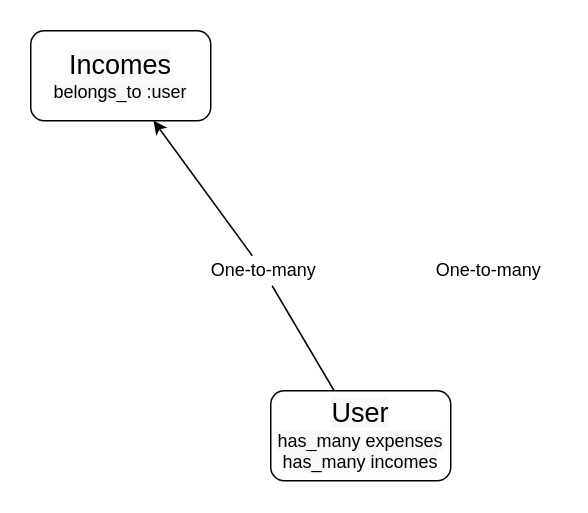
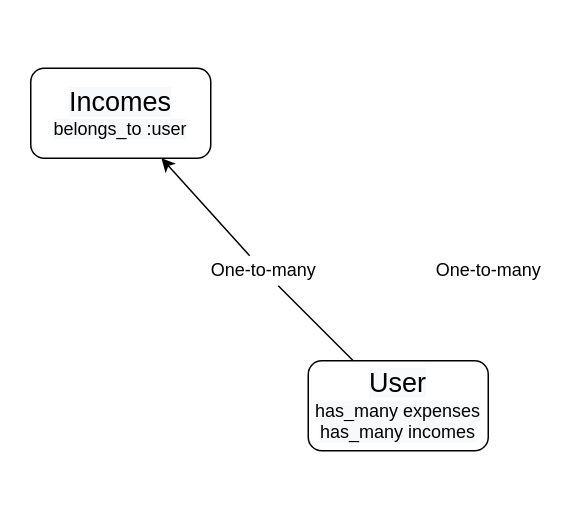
- <mxCell id="4" value="&lt;span style=&quot;color: rgb(0 , 0 , 0) ; background-color: rgb(248 , 249 , 250) ; font-size: 18px&quot;&gt;Incomes&lt;/span&gt;&lt;br style=&quot;color: rgb(0 , 0 , 0) ; background-color: rgb(248 , 249 , 250)&quot;&gt;&lt;font color=&quot;#000000&quot;&gt;&lt;span style=&quot;background-color: rgb(248 , 249 , 250)&quot;&gt;belongs_to :user&lt;/span&gt;&lt;/font&gt;" style="rounded=1;whiteSpace=wrap;html=1;" parent="1" vertex="1"><mxGeometry x="20" y="20" width="120" height="60" as="geometry" /></mxCell>
+ <mxCell id="4" value="&lt;span style=&quot;color: rgb(0 , 0 , 0) ; background-color: rgb(248 , 249 , 250) ; font-size: 18px&quot;&gt;Incomes&lt;/span&gt;&lt;br style=&quot;color: rgb(0 , 0 , 0) ; background-color: rgb(248 , 249 , 250)&quot;&gt;&lt;font color=&quot;#000000&quot;&gt;&lt;span style=&quot;background-color: rgb(248 , 249 , 250)&quot;&gt;belongs_to :user&lt;/span&gt;&lt;/font&gt;" style="rounded=1;whiteSpace=wrap;html=1;" parent="1" vertex="1"><mxGeometry x="20" y="45" width="120" height="60" as="geometry" /></mxCell>
- <mxCell id="3" value="&lt;span style=&quot;color: rgb(0 , 0 , 0) ; background-color: rgb(248 , 249 , 250) ; font-size: 18px&quot;&gt;User&lt;/span&gt;&lt;br style=&quot;color: rgb(0 , 0 , 0) ; background-color: rgb(248 , 249 , 250)&quot;&gt;&lt;font style=&quot;color: rgb(0 , 0 , 0) ; background-color: rgb(248 , 249 , 250)&quot;&gt;has_many expenses&lt;br&gt;&lt;/font&gt;&lt;span style=&quot;color: rgb(0 , 0 , 0) ; background-color: rgb(248 , 249 , 250)&quot;&gt;has_many incomes&lt;/span&gt;" style="rounded=1;whiteSpace=wrap;html=1;" parent="1" vertex="1"><mxGeometry x="180" y="260" width="120" height="60" as="geometry" /></mxCell>
+ <mxCell id="3" value="&lt;span style=&quot;color: rgb(0 , 0 , 0) ; background-color: rgb(248 , 249 , 250) ; font-size: 18px&quot;&gt;User&lt;/span&gt;&lt;br style=&quot;color: rgb(0 , 0 , 0) ; background-color: rgb(248 , 249 , 250)&quot;&gt;&lt;font style=&quot;color: rgb(0 , 0 , 0) ; background-color: rgb(248 , 249 , 250)&quot;&gt;has_many expenses&lt;br&gt;&lt;/font&gt;&lt;span style=&quot;color: rgb(0 , 0 , 0) ; background-color: rgb(248 , 249 , 250)&quot;&gt;has_many incomes&lt;/span&gt;" style="rounded=1;whiteSpace=wrap;html=1;" parent="1" vertex="1"><mxGeometry x="205" y="240" width="120" height="60" as="geometry" /></mxCell>
